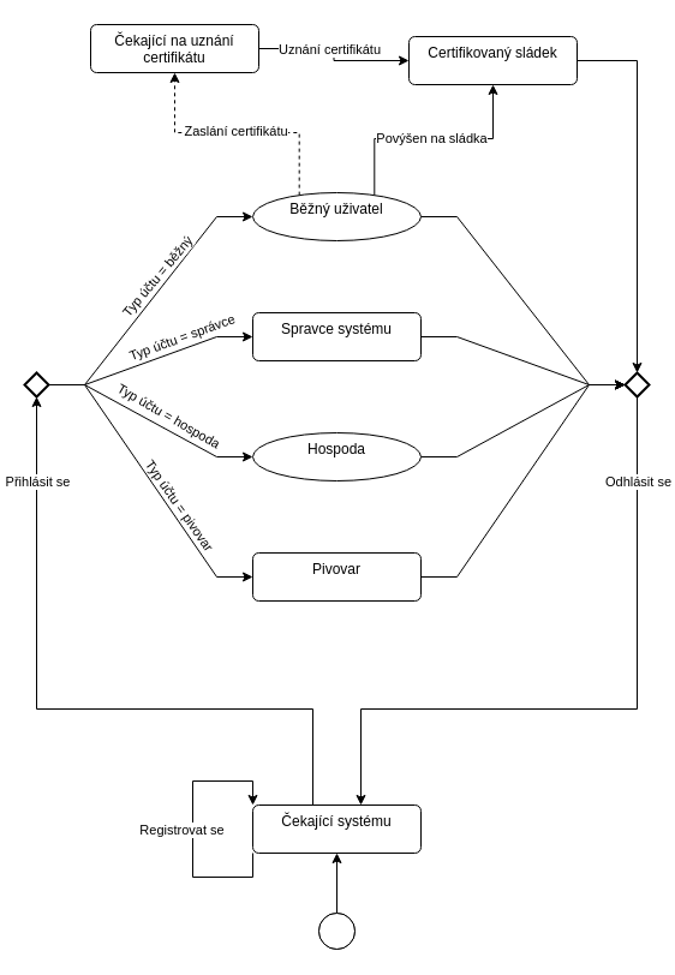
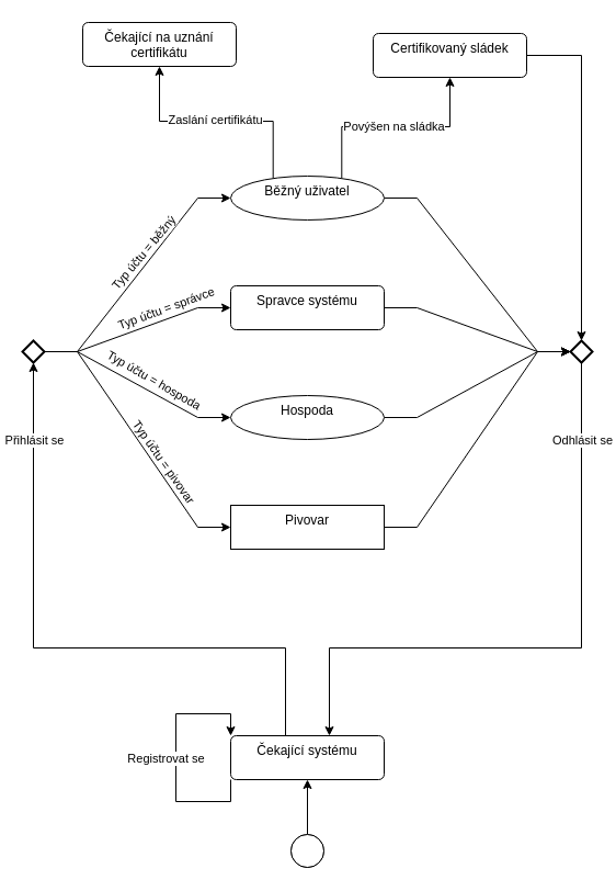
- <mxCell id="32" style="edgeStyle=orthogonalEdgeStyle;rounded=0;orthogonalLoop=1;jettySize=auto;html=1;exitX=1;exitY=0.5;exitDx=0;exitDy=0;" edge="1" parent="1" source="34" target="18"><mxGeometry relative="1" as="geometry" /></mxCell>
- <mxCell id="33" value="Uznání certifikátu" style="edgeLabel;html=1;align=center;verticalAlign=middle;resizable=0;points=[];" vertex="1" connectable="0" parent="32"><mxGeometry x="0.078" relative="1" as="geometry"><mxPoint x="-5" y="-10" as="offset" /></mxGeometry></mxCell>
- <mxCell id="13" style="edgeStyle=orthogonalEdgeStyle;rounded=0;orthogonalLoop=1;jettySize=auto;html=1;exitX=0.25;exitY=0;exitDx=0;exitDy=0;dashed=1;" edge="1" parent="1" source="15" target="34"><mxGeometry relative="1" as="geometry"><mxPoint x="180" y="90" as="targetPoint" /></mxGeometry></mxCell>
+ <mxCell id="13" style="edgeStyle=orthogonalEdgeStyle;rounded=0;orthogonalLoop=1;jettySize=auto;html=1;exitX=0.25;exitY=0;exitDx=0;exitDy=0;" edge="1" parent="1" source="15" target="34"><mxGeometry relative="1" as="geometry"><mxPoint x="180" y="90" as="targetPoint" /></mxGeometry></mxCell>
- <mxCell id="20" value="Pivovar" style="html=1;align=center;verticalAlign=top;rounded=1;absoluteArcSize=1;arcSize=10;dashed=0;whiteSpace=wrap;" parent="1" vertex="1"><mxGeometry x="210" y="460" width="140" height="40" as="geometry" /></mxCell>
+ <mxCell id="20" value="Pivovar" style="html=1;align=center;verticalAlign=top;absoluteArcSize=1;arcSize=10;dashed=0;whiteSpace=wrap;rounded=0;" parent="1" vertex="1"><mxGeometry x="210" y="460" width="140" height="40" as="geometry" /></mxCell>
